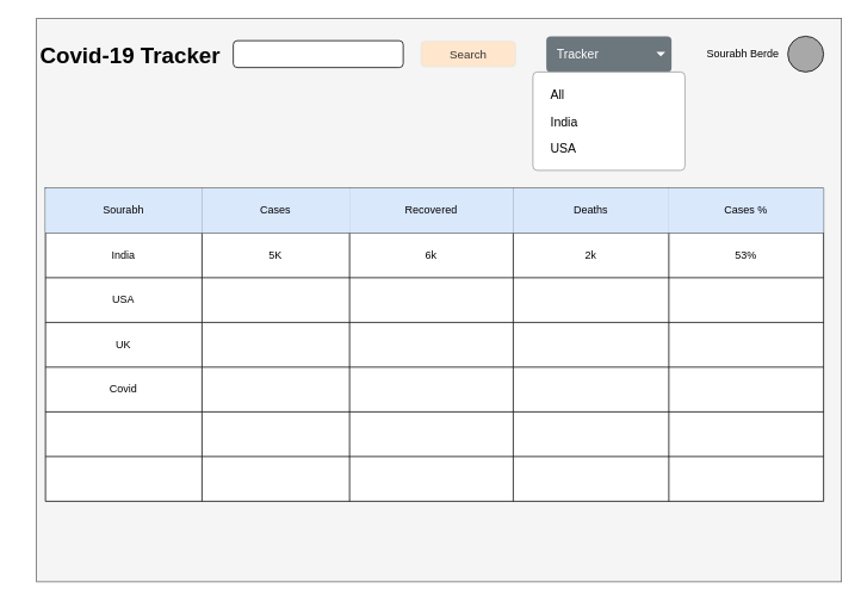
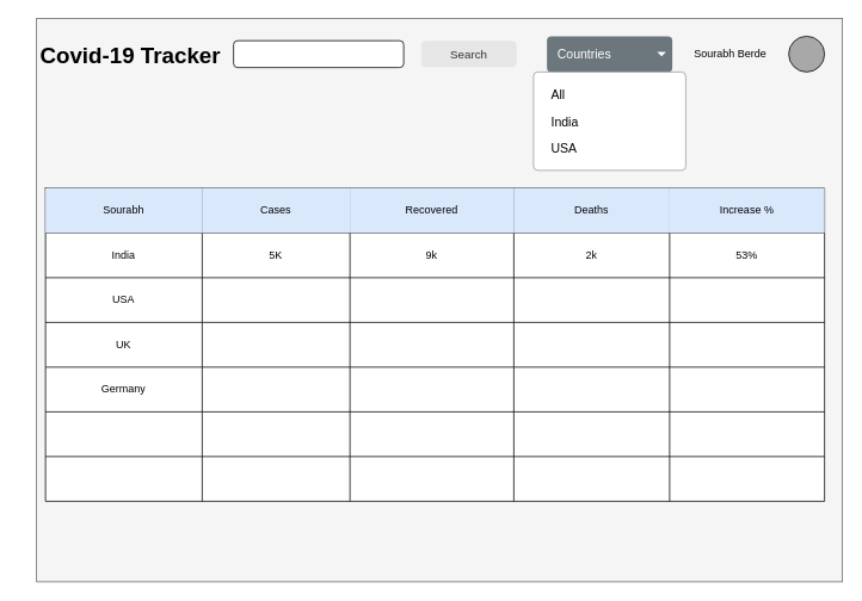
- <mxCell id="5" value="Search" style="rounded=1;html=1;shadow=0;dashed=0;whiteSpace=wrap;fontSize=13;fillColor=#ffe6cc;align=center;strokeColor=#E6E6E6;fontColor=#333333;" parent="1" vertex="1"><mxGeometry x="470" y="45.78" width="105.5" height="28.44" as="geometry" /></mxCell>
+ <mxCell id="5" value="Search" style="rounded=1;html=1;shadow=0;dashed=0;whiteSpace=wrap;fontSize=13;fillColor=#E6E6E6;align=center;strokeColor=#E6E6E6;fontColor=#333333;" parent="1" vertex="1"><mxGeometry x="470" y="45.78" width="105.5" height="28.44" as="geometry" /></mxCell>
- <mxCell id="6" value="Tracker" style="html=1;shadow=0;dashed=0;shape=mxgraph.bootstrap.rrect;rSize=5;strokeColor=none;strokeWidth=1;fillColor=#6C767D;fontColor=#ffffff;whiteSpace=wrap;align=left;verticalAlign=middle;fontStyle=0;fontSize=14;spacingLeft=10;" parent="1" vertex="1"><mxGeometry x="610" y="40" width="140" height="40" as="geometry" /></mxCell>
+ <mxCell id="6" value="Countries" style="html=1;shadow=0;dashed=0;shape=mxgraph.bootstrap.rrect;rSize=5;strokeColor=none;strokeWidth=1;fillColor=#6C767D;fontColor=#ffffff;whiteSpace=wrap;align=left;verticalAlign=middle;fontStyle=0;fontSize=14;spacingLeft=10;" parent="1" vertex="1"><mxGeometry x="610" y="40" width="140" height="40" as="geometry" /></mxCell>
- <mxCell id="56" value="Sourabh Berde" style="text;html=1;strokeColor=none;fillColor=none;align=center;verticalAlign=middle;whiteSpace=wrap;rounded=0;" vertex="1" parent="1"><mxGeometry x="780" y="50" width="100" height="20" as="geometry" /></mxCell>
+ <mxCell id="56" value="Sourabh Berde" style="text;html=1;strokeColor=none;fillColor=none;align=center;verticalAlign=middle;whiteSpace=wrap;rounded=0;" vertex="1" parent="1"><mxGeometry x="765" y="50" width="100" height="20" as="geometry" /></mxCell>
- <mxCell id="18" value="Cases %" style="shape=partialRectangle;html=1;whiteSpace=wrap;connectable=0;overflow=hidden;fillColor=#dae8fc;top=0;left=0;bottom=0;right=0;labelBackgroundColor=none;strokeColor=#6c8ebf;" parent="13" vertex="1"><mxGeometry x="697" width="173" height="50" as="geometry" /></mxCell>
+ <mxCell id="18" value="Increase %" style="shape=partialRectangle;html=1;whiteSpace=wrap;connectable=0;overflow=hidden;fillColor=#dae8fc;top=0;left=0;bottom=0;right=0;labelBackgroundColor=none;strokeColor=#6c8ebf;" parent="13" vertex="1"><mxGeometry x="697" width="173" height="50" as="geometry" /></mxCell>
- <mxCell id="22" value="6k" style="shape=partialRectangle;html=1;whiteSpace=wrap;connectable=0;overflow=hidden;fillColor=none;top=0;left=0;bottom=0;right=0;" parent="19" vertex="1"><mxGeometry x="340" width="183" height="50" as="geometry" /></mxCell>
+ <mxCell id="22" value="9k" style="shape=partialRectangle;html=1;whiteSpace=wrap;connectable=0;overflow=hidden;fillColor=none;top=0;left=0;bottom=0;right=0;" parent="19" vertex="1"><mxGeometry x="340" width="183" height="50" as="geometry" /></mxCell>
- <mxCell id="38" value="Covid" style="shape=partialRectangle;html=1;whiteSpace=wrap;connectable=0;overflow=hidden;fillColor=none;top=0;left=0;bottom=0;right=0;" parent="37" vertex="1"><mxGeometry width="175" height="50" as="geometry" /></mxCell>
+ <mxCell id="38" value="Germany" style="shape=partialRectangle;html=1;whiteSpace=wrap;connectable=0;overflow=hidden;fillColor=none;top=0;left=0;bottom=0;right=0;" parent="37" vertex="1"><mxGeometry width="175" height="50" as="geometry" /></mxCell>
